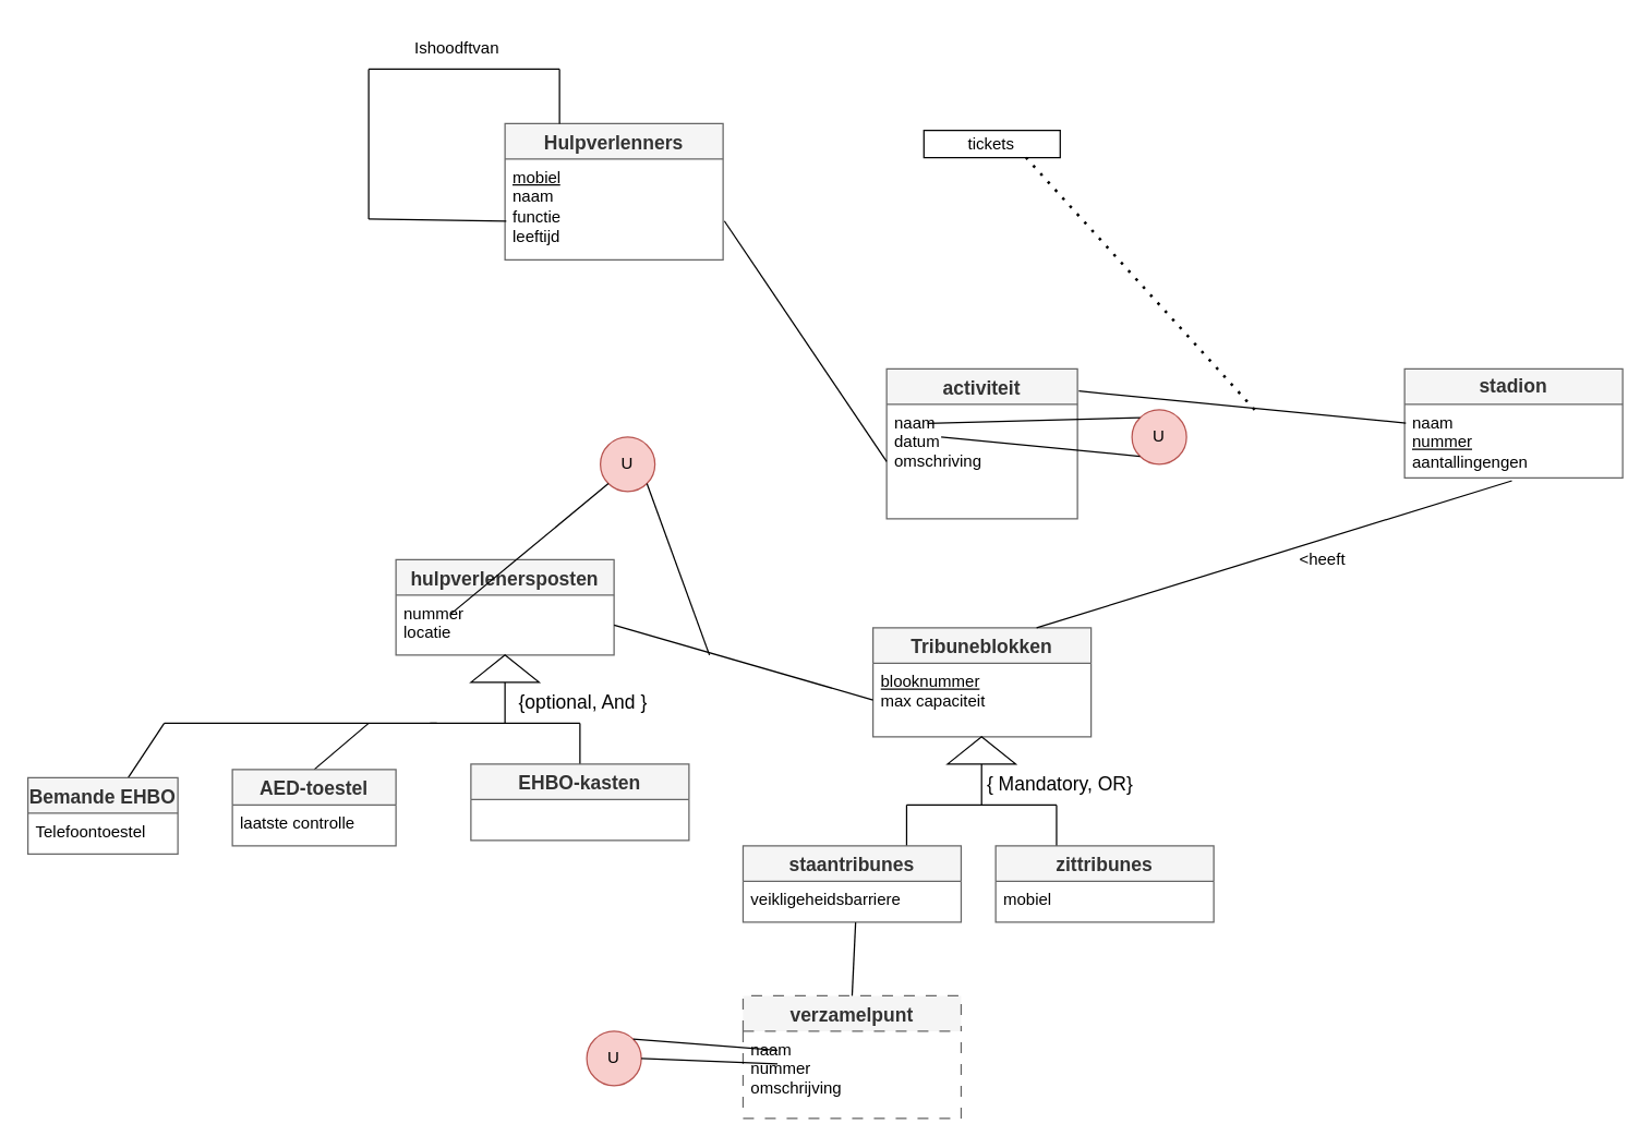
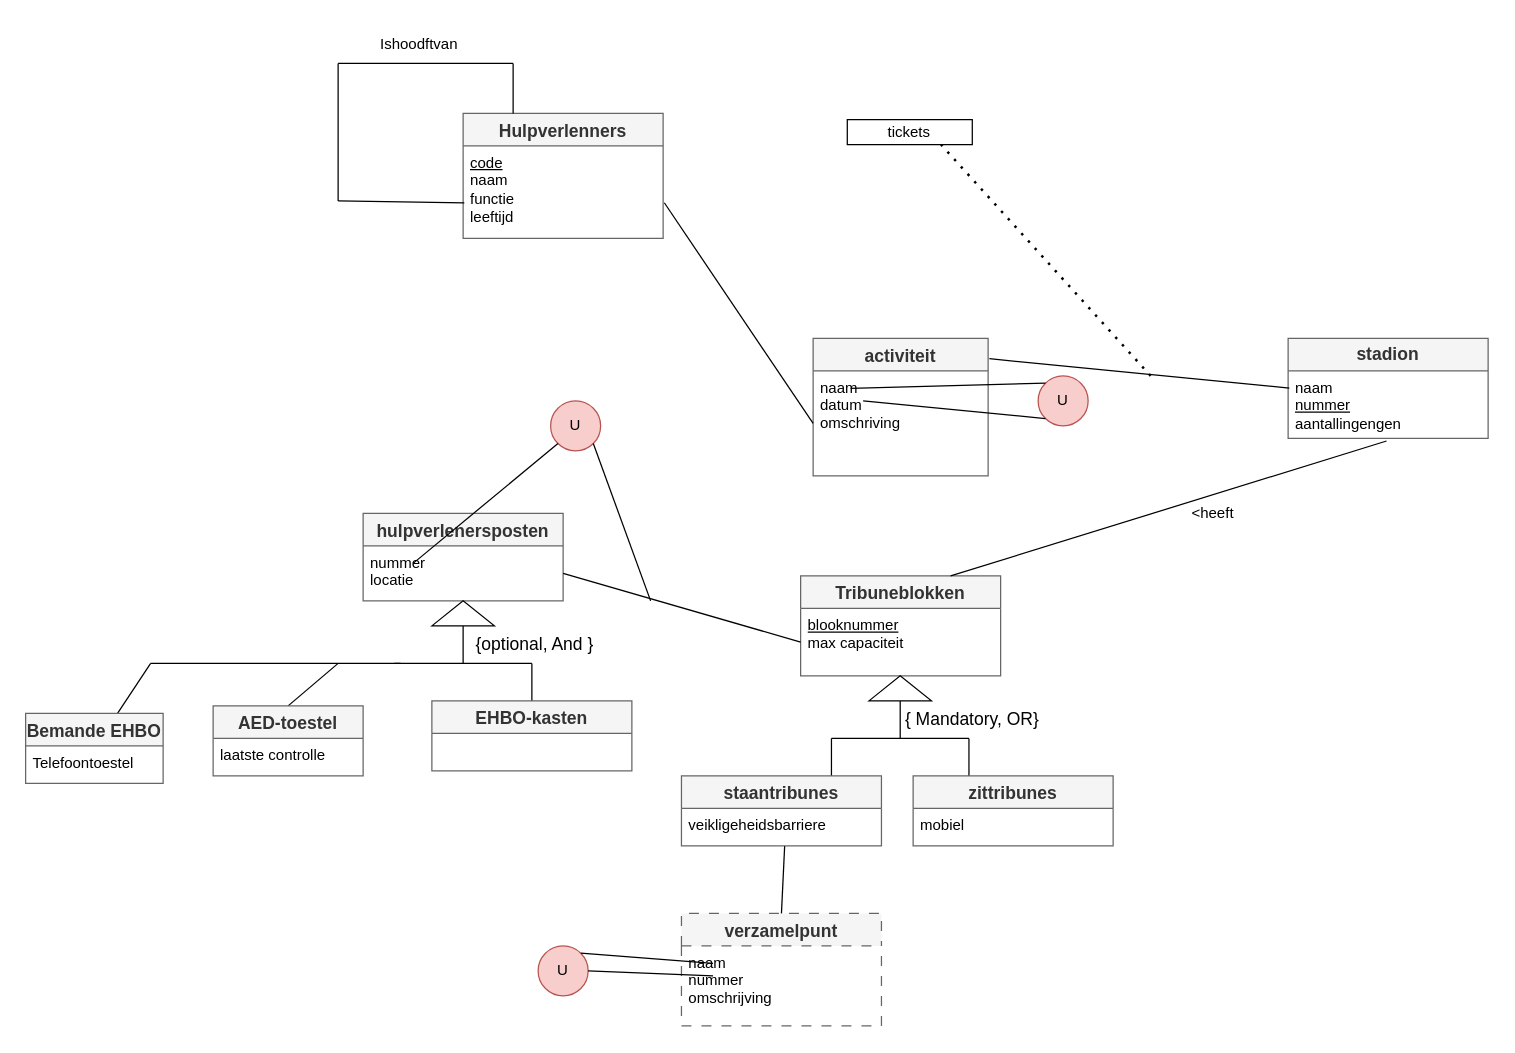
- <mxCell id="44" value="&lt;u&gt;mobiel&lt;/u&gt;&lt;div&gt;naam&lt;/div&gt;&lt;div&gt;functie&lt;/div&gt;&lt;div&gt;leeftijd&lt;/div&gt;" style="text;strokeColor=none;fillColor=none;spacingLeft=4;spacingRight=4;overflow=hidden;rotatable=0;points=[[0,0.5],[1,0.5]];portConstraint=eastwest;fontSize=12;html=1;" vertex="1" parent="43"><mxGeometry y="26" width="160" height="74" as="geometry" /></mxCell>
+ <mxCell id="44" value="&lt;u&gt;code&lt;/u&gt;&lt;div&gt;naam&lt;/div&gt;&lt;div&gt;functie&lt;/div&gt;&lt;div&gt;leeftijd&lt;/div&gt;" style="text;strokeColor=none;fillColor=none;spacingLeft=4;spacingRight=4;overflow=hidden;rotatable=0;points=[[0,0.5],[1,0.5]];portConstraint=eastwest;fontSize=12;html=1;" vertex="1" parent="43"><mxGeometry y="26" width="160" height="74" as="geometry" /></mxCell>
